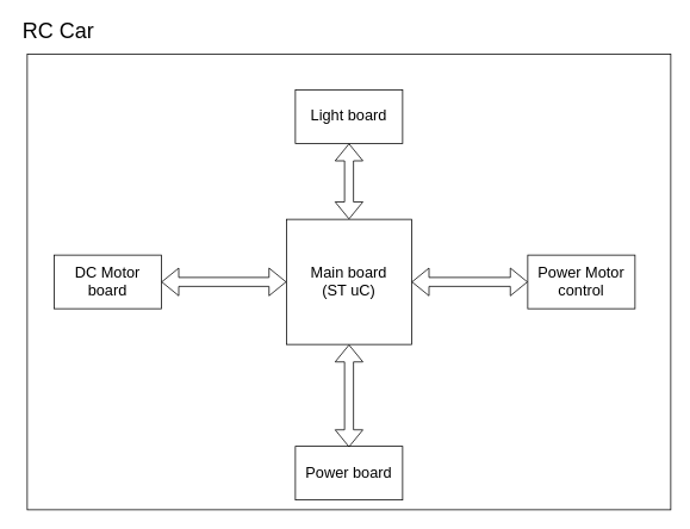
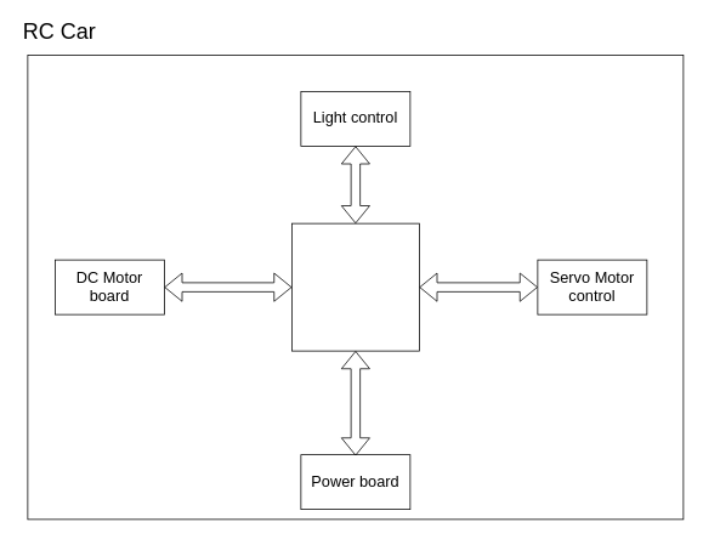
- <mxCell id="7" value="&lt;font style=&quot;font-size: 17px&quot;&gt;Light board&lt;/font&gt;" style="text;html=1;strokeColor=none;fillColor=none;align=center;verticalAlign=middle;whiteSpace=wrap;rounded=0;" vertex="1" parent="1"><mxGeometry x="340" y="110" width="100" height="40" as="geometry" /></mxCell>
+ <mxCell id="7" value="&lt;font style=&quot;font-size: 17px&quot;&gt;Light control&lt;/font&gt;" style="text;html=1;strokeColor=none;fillColor=none;align=center;verticalAlign=middle;whiteSpace=wrap;rounded=0;" vertex="1" parent="1"><mxGeometry x="340" y="110" width="100" height="40" as="geometry" /></mxCell>
- <mxCell id="5" value="&lt;span style=&quot;font-size: 17px&quot;&gt;Main board&lt;br&gt;(ST uC)&lt;br&gt;&lt;/span&gt;" style="text;html=1;strokeColor=none;fillColor=none;align=center;verticalAlign=middle;whiteSpace=wrap;rounded=0;" vertex="1" parent="1"><mxGeometry x="340" y="295" width="100" height="40" as="geometry" /></mxCell>
- <mxCell id="12" value="&lt;font style=&quot;font-size: 17px&quot;&gt;Power Motor control&lt;/font&gt;" style="text;html=1;strokeColor=none;fillColor=none;align=center;verticalAlign=middle;whiteSpace=wrap;rounded=0;" vertex="1" parent="1"><mxGeometry x="600" y="295" width="100" height="40" as="geometry" /></mxCell>
+ <mxCell id="12" value="&lt;font style=&quot;font-size: 17px&quot;&gt;Servo Motor control&lt;/font&gt;" style="text;html=1;strokeColor=none;fillColor=none;align=center;verticalAlign=middle;whiteSpace=wrap;rounded=0;" vertex="1" parent="1"><mxGeometry x="600" y="295" width="100" height="40" as="geometry" /></mxCell>
